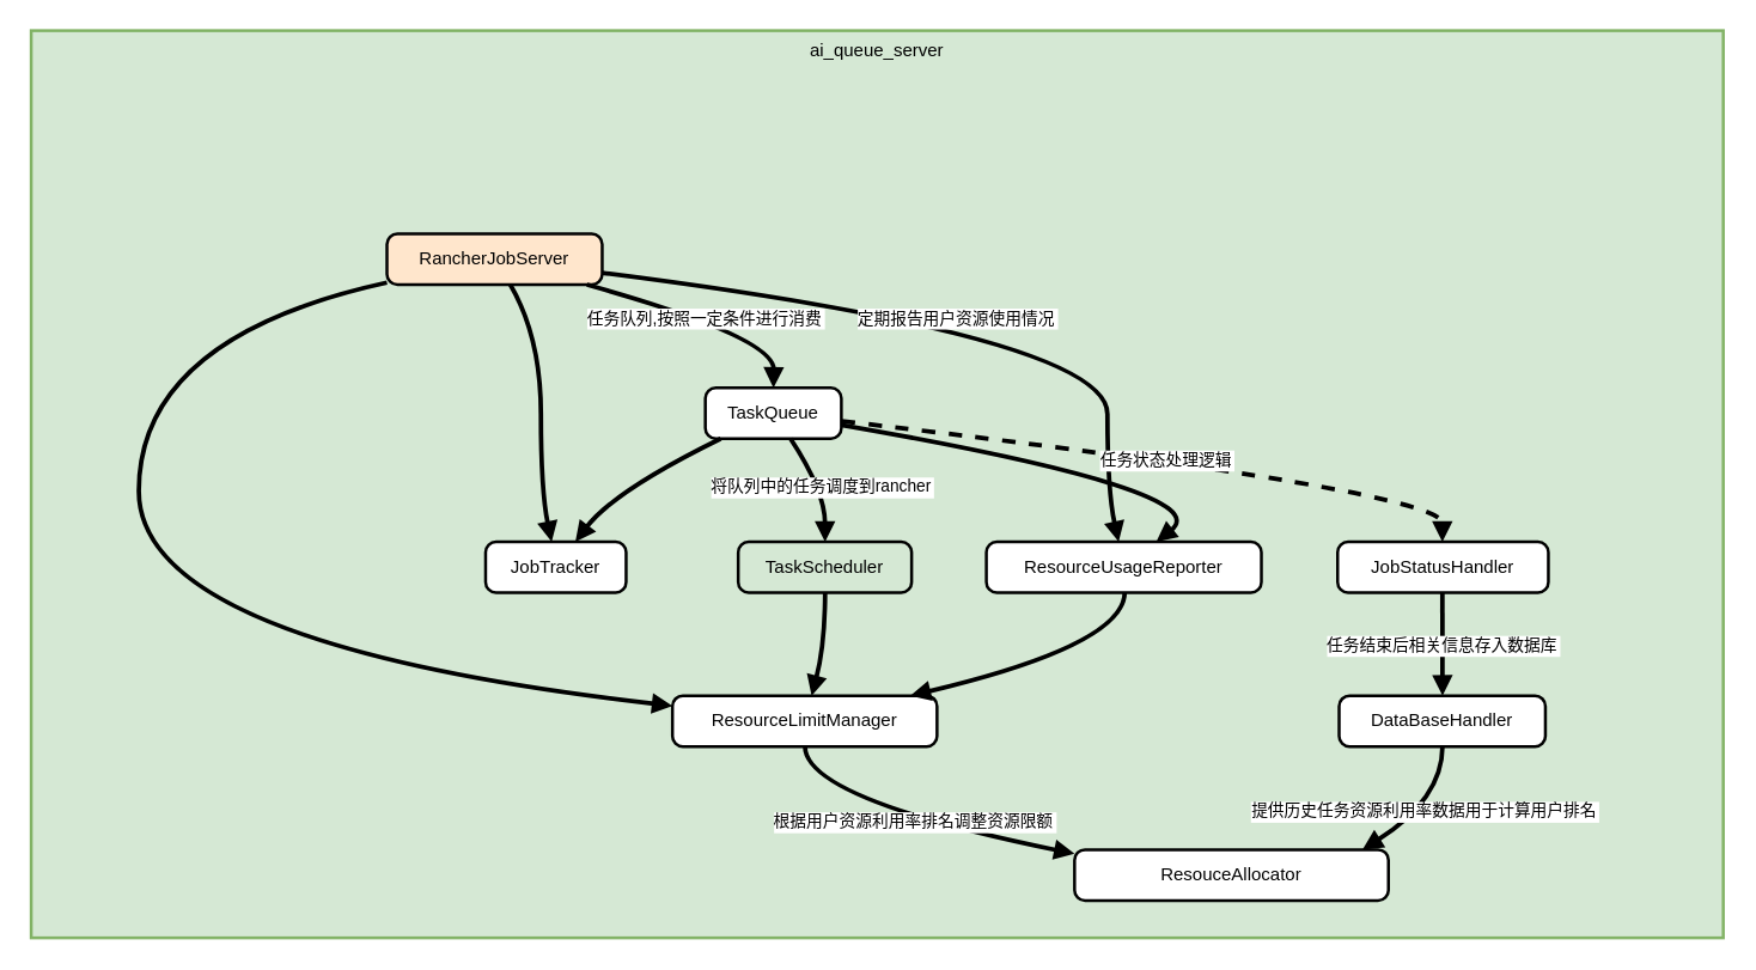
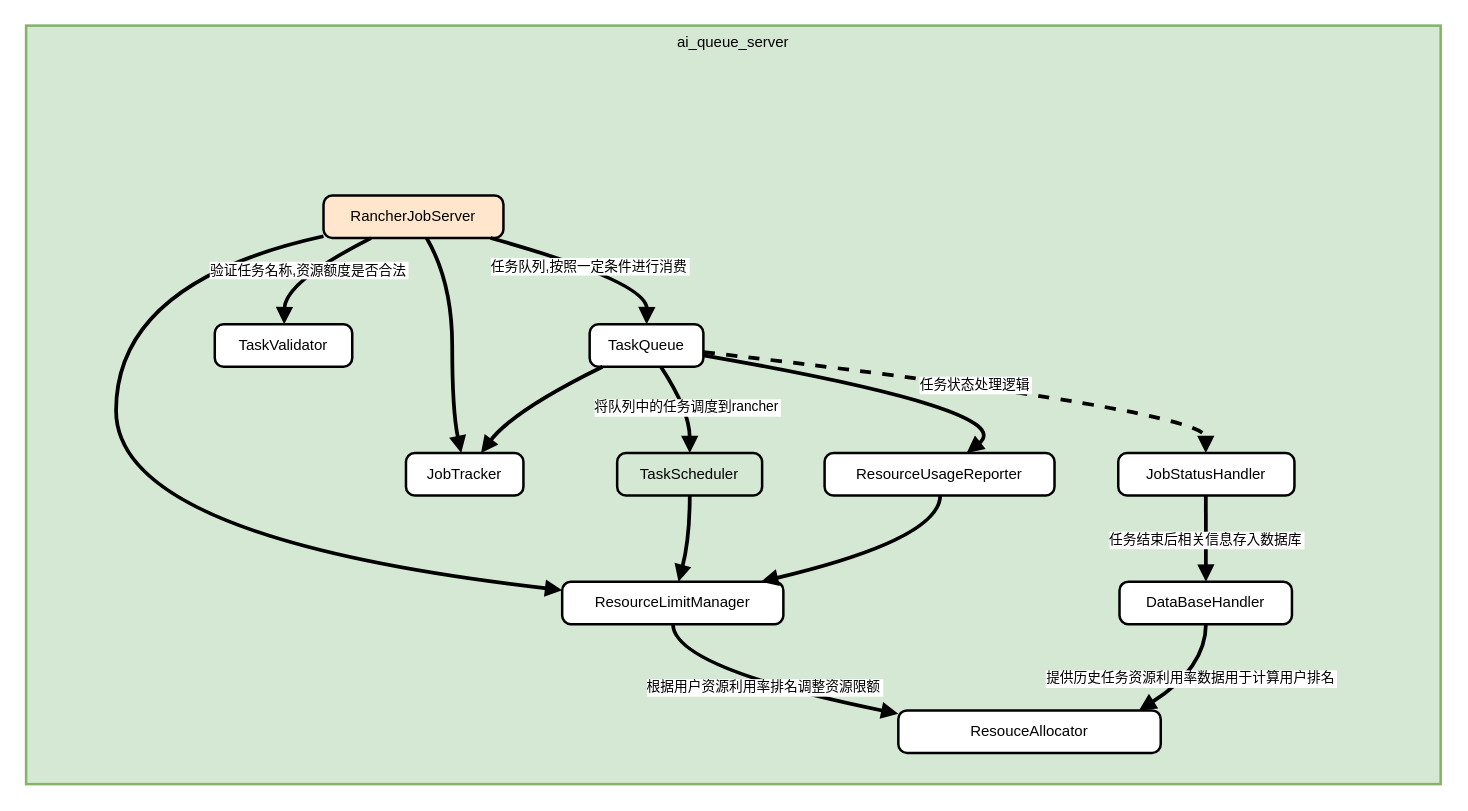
- <mxCell id="14" value="定期报告用户资源使用情况" style="curved=1;startArrow=none;endArrow=block;strokeWidth=3;exitX=1.003;exitY=0.767;entryX=0.481;entryY=0;rounded=0;" edge="1" parent="2" source="3" target="5"><mxGeometry relative="1" as="geometry"><Array as="points"><mxPoint x="720" y="205" /><mxPoint x="720" y="308" /></Array></mxGeometry></mxCell>
+ <mxCell id="17" value="验证任务名称,资源额度是否合法" style="curved=1;startArrow=none;endArrow=block;strokeWidth=3;exitX=0.264;exitY=1;entryX=0.505;entryY=0;rounded=0;" edge="1" parent="2" source="3" target="8"><mxGeometry relative="1" as="geometry"><Array as="points"><mxPoint x="207" y="205" /></Array></mxGeometry></mxCell>
+ <mxCell id="8" value="TaskValidator" style="rounded=1;absoluteArcSize=1;arcSize=14;whiteSpace=wrap;strokeWidth=2;" vertex="1" parent="2"><mxGeometry x="151" y="239" width="110" height="34" as="geometry" /></mxCell>
